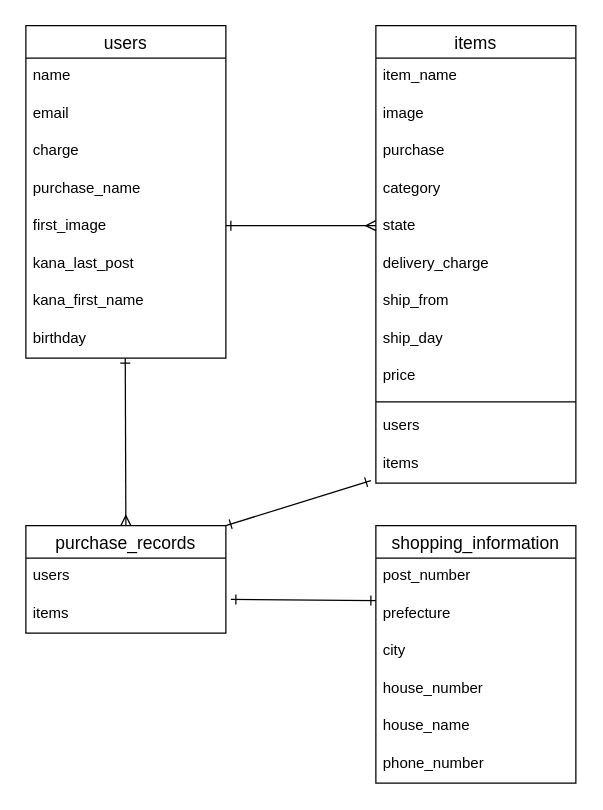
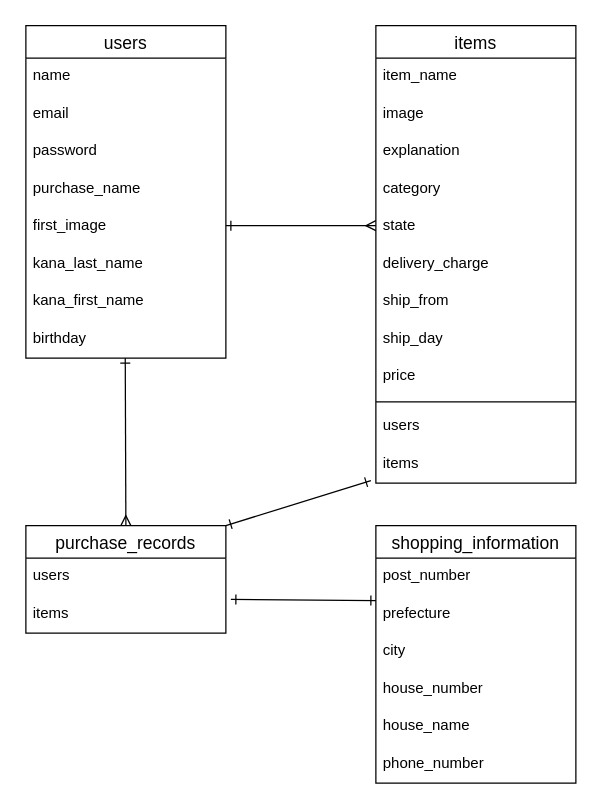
- <mxCell id="5" value="charge&lt;div&gt;&lt;br&gt;&lt;/div&gt;&lt;div&gt;&lt;br&gt;&lt;/div&gt;" style="text;strokeColor=none;fillColor=none;spacingLeft=4;spacingRight=4;overflow=hidden;rotatable=0;points=[[0,0.5],[1,0.5]];portConstraint=eastwest;fontSize=12;whiteSpace=wrap;html=1;" vertex="1" parent="2"><mxGeometry y="86" width="160" height="30" as="geometry" /></mxCell>
+ <mxCell id="5" value="password&lt;div&gt;&lt;br&gt;&lt;/div&gt;&lt;div&gt;&lt;br&gt;&lt;/div&gt;" style="text;strokeColor=none;fillColor=none;spacingLeft=4;spacingRight=4;overflow=hidden;rotatable=0;points=[[0,0.5],[1,0.5]];portConstraint=eastwest;fontSize=12;whiteSpace=wrap;html=1;" vertex="1" parent="2"><mxGeometry y="86" width="160" height="30" as="geometry" /></mxCell>
- <mxCell id="14" value="purchase" style="text;strokeColor=none;fillColor=none;spacingLeft=4;spacingRight=4;overflow=hidden;rotatable=0;points=[[0,0.5],[1,0.5]];portConstraint=eastwest;fontSize=12;whiteSpace=wrap;html=1;" vertex="1" parent="11"><mxGeometry y="86" width="160" height="30" as="geometry" /></mxCell>
+ <mxCell id="14" value="explanation" style="text;strokeColor=none;fillColor=none;spacingLeft=4;spacingRight=4;overflow=hidden;rotatable=0;points=[[0,0.5],[1,0.5]];portConstraint=eastwest;fontSize=12;whiteSpace=wrap;html=1;" vertex="1" parent="11"><mxGeometry y="86" width="160" height="30" as="geometry" /></mxCell>
- <mxCell id="8" value="kana_last_post" style="text;strokeColor=none;fillColor=none;spacingLeft=4;spacingRight=4;overflow=hidden;rotatable=0;points=[[0,0.5],[1,0.5]];portConstraint=eastwest;fontSize=12;whiteSpace=wrap;html=1;" vertex="1" parent="2"><mxGeometry y="176" width="160" height="30" as="geometry" /></mxCell>
+ <mxCell id="8" value="kana_last_name" style="text;strokeColor=none;fillColor=none;spacingLeft=4;spacingRight=4;overflow=hidden;rotatable=0;points=[[0,0.5],[1,0.5]];portConstraint=eastwest;fontSize=12;whiteSpace=wrap;html=1;" vertex="1" parent="2"><mxGeometry y="176" width="160" height="30" as="geometry" /></mxCell>
